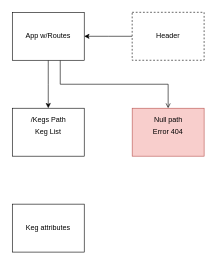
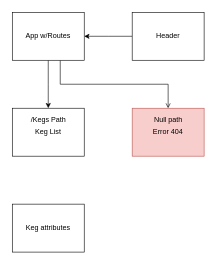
- <mxCell id="7" value="Header&lt;br&gt;" style="rounded=0;whiteSpace=wrap;html=1;dashed=1;" vertex="1" parent="1"><mxGeometry x="220" y="20" width="120" height="80" as="geometry" /></mxCell>
+ <mxCell id="7" value="Header&lt;br&gt;" style="rounded=0;whiteSpace=wrap;html=1;" vertex="1" parent="1"><mxGeometry x="220" y="20" width="120" height="80" as="geometry" /></mxCell>
